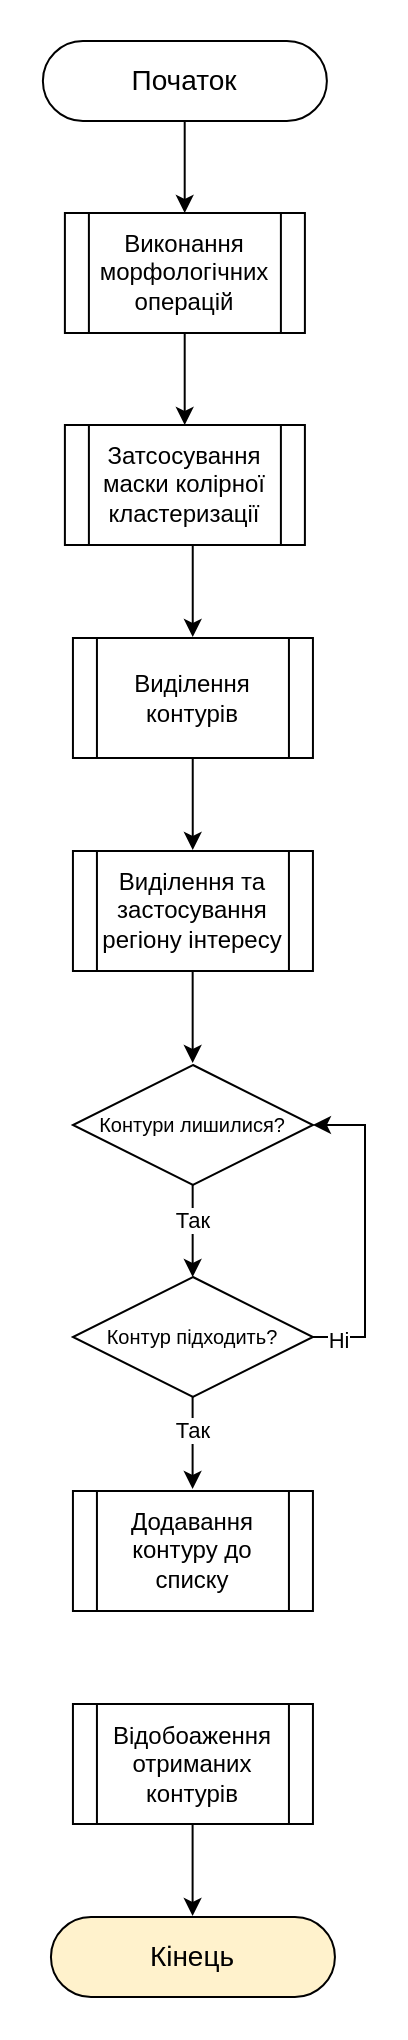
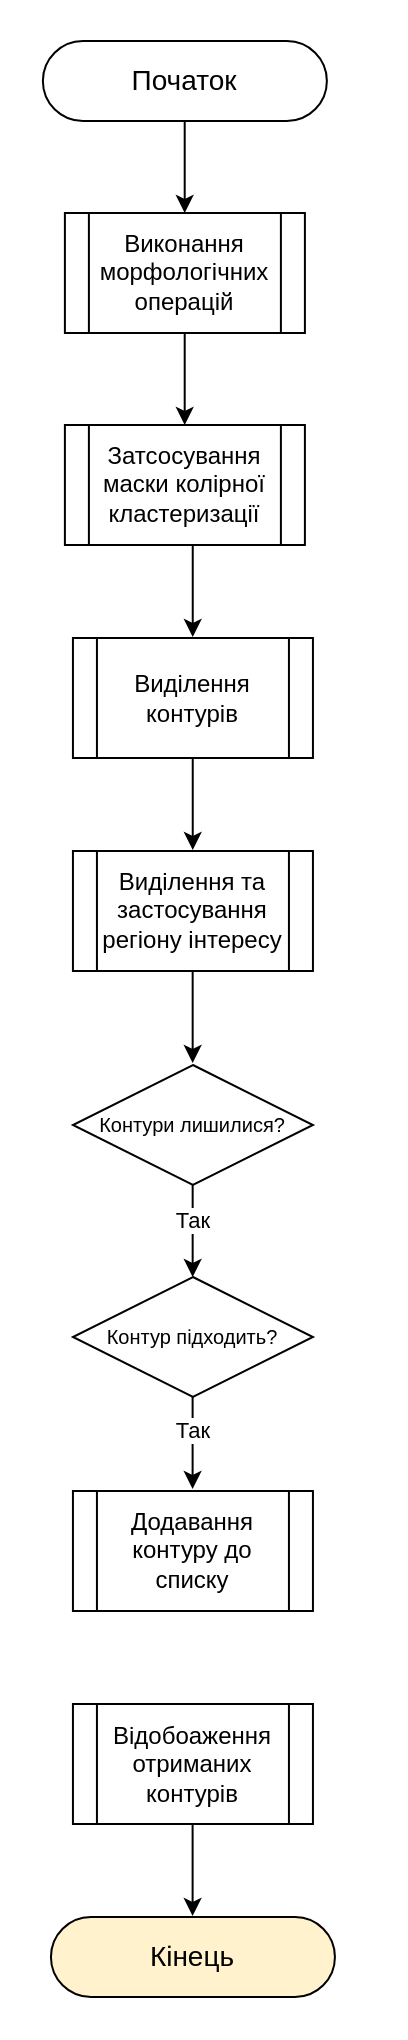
- <mxCell id="10" style="edgeStyle=orthogonalEdgeStyle;rounded=0;orthogonalLoop=1;jettySize=auto;html=1;entryX=1;entryY=0.5;entryDx=0;entryDy=0;" parent="1" source="12" target="9" edge="1"><mxGeometry relative="1" as="geometry"><Array as="points"><mxPoint x="181.97" y="668" /><mxPoint x="181.97" y="562" /></Array></mxGeometry></mxCell>
- <mxCell id="11" value="Ні" style="edgeLabel;html=1;align=center;verticalAlign=middle;resizable=0;points=[];" parent="10" vertex="1" connectable="0"><mxGeometry x="-0.841" y="-1" relative="1" as="geometry"><mxPoint as="offset" /></mxGeometry></mxCell>
